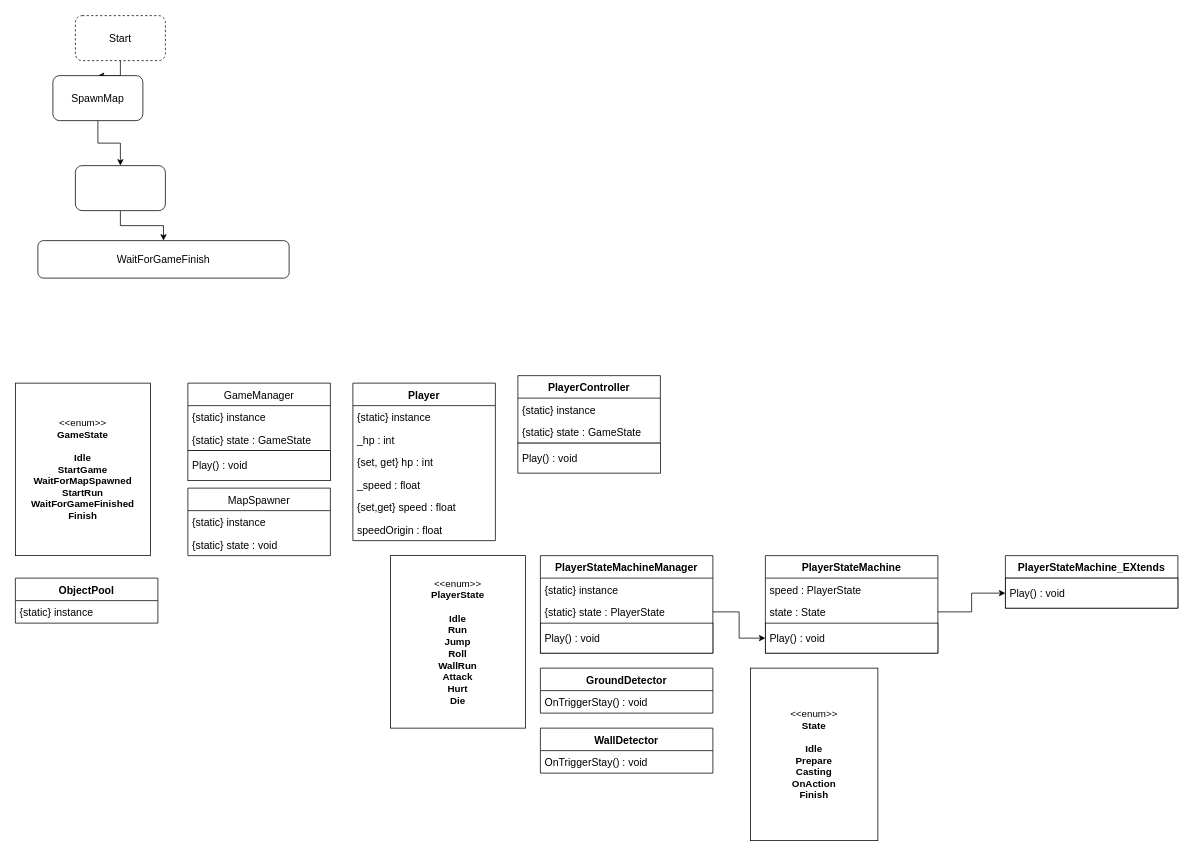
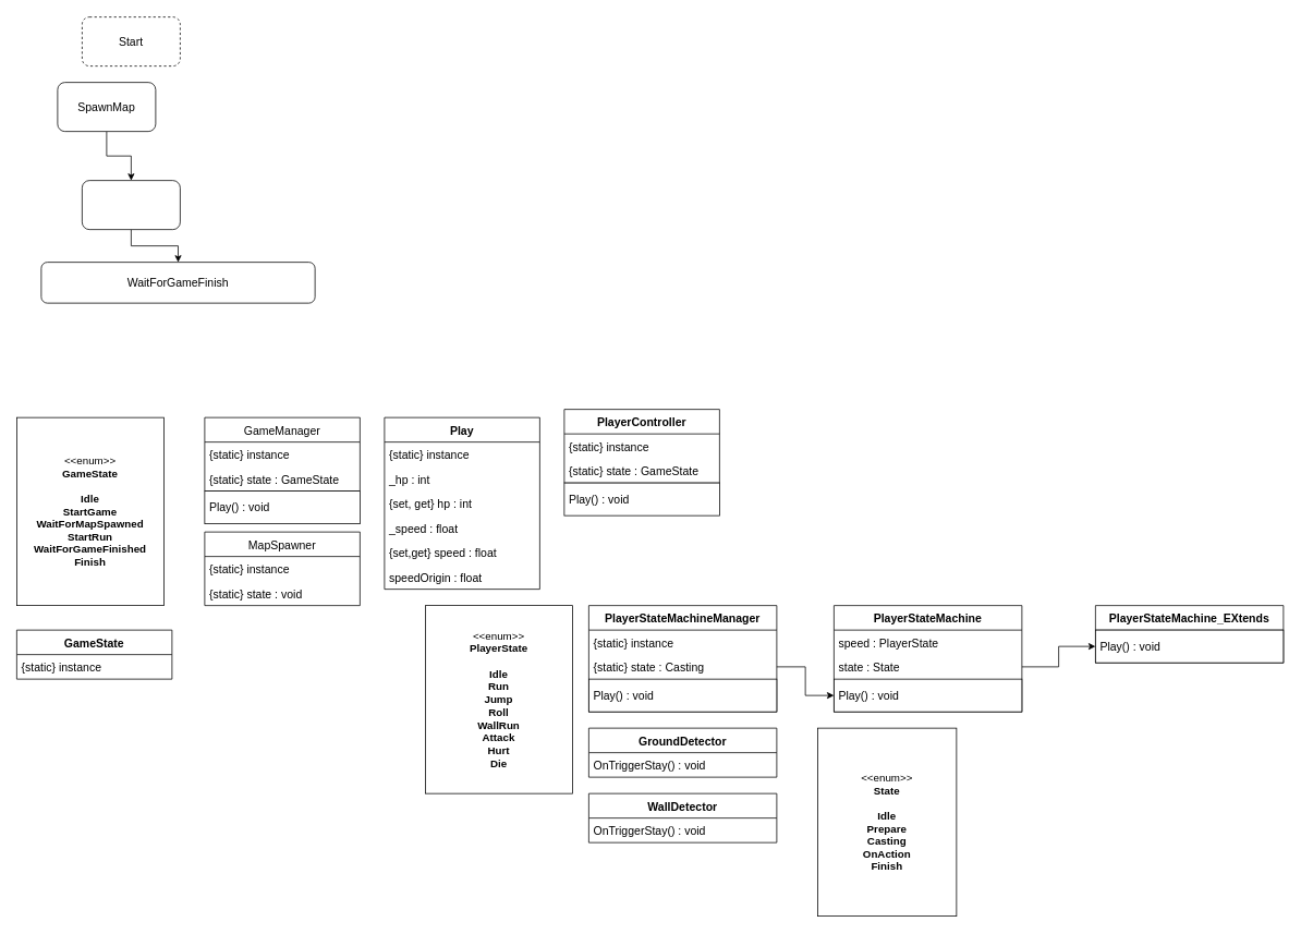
- <mxCell id="2" value="" style="edgeStyle=orthogonalEdgeStyle;rounded=0;orthogonalLoop=1;jettySize=auto;html=1;fontSize=14;" edge="1" parent="1" source="3" target="5"><mxGeometry relative="1" as="geometry" /></mxCell>
- <mxCell id="17" value="Player" style="swimlane;fontStyle=1;childLayout=stackLayout;horizontal=1;startSize=30;horizontalStack=0;resizeParent=1;resizeParentMax=0;resizeLast=0;collapsible=1;marginBottom=0;fontSize=14;" vertex="1" parent="1"><mxGeometry x="470" y="510" width="190" height="210" as="geometry" /></mxCell>
+ <mxCell id="17" value="Play" style="swimlane;fontStyle=1;childLayout=stackLayout;horizontal=1;startSize=30;horizontalStack=0;resizeParent=1;resizeParentMax=0;resizeLast=0;collapsible=1;marginBottom=0;fontSize=14;" vertex="1" parent="1"><mxGeometry x="470" y="510" width="190" height="210" as="geometry" /></mxCell>
- <mxCell id="44" value="ObjectPool" style="swimlane;fontStyle=1;childLayout=stackLayout;horizontal=1;startSize=30;horizontalStack=0;resizeParent=1;resizeParentMax=0;resizeLast=0;collapsible=1;marginBottom=0;fontSize=14;" vertex="1" parent="1"><mxGeometry x="20" y="770" width="190" height="60" as="geometry" /></mxCell>
+ <mxCell id="44" value="GameState" style="swimlane;fontStyle=1;childLayout=stackLayout;horizontal=1;startSize=30;horizontalStack=0;resizeParent=1;resizeParentMax=0;resizeLast=0;collapsible=1;marginBottom=0;fontSize=14;" vertex="1" parent="1"><mxGeometry x="20" y="770" width="190" height="60" as="geometry" /></mxCell>
- <mxCell id="36" value="{static} state : PlayerState" style="text;strokeColor=none;fillColor=none;align=left;verticalAlign=middle;spacingLeft=4;spacingRight=4;overflow=hidden;points=[[0,0.5],[1,0.5]];portConstraint=eastwest;rotatable=0;fontSize=14;" vertex="1" parent="34"><mxGeometry y="60" width="230" height="30" as="geometry" /></mxCell>
+ <mxCell id="36" value="{static} state : Casting" style="text;strokeColor=none;fillColor=none;align=left;verticalAlign=middle;spacingLeft=4;spacingRight=4;overflow=hidden;points=[[0,0.5],[1,0.5]];portConstraint=eastwest;rotatable=0;fontSize=14;" vertex="1" parent="34"><mxGeometry y="60" width="230" height="30" as="geometry" /></mxCell>
